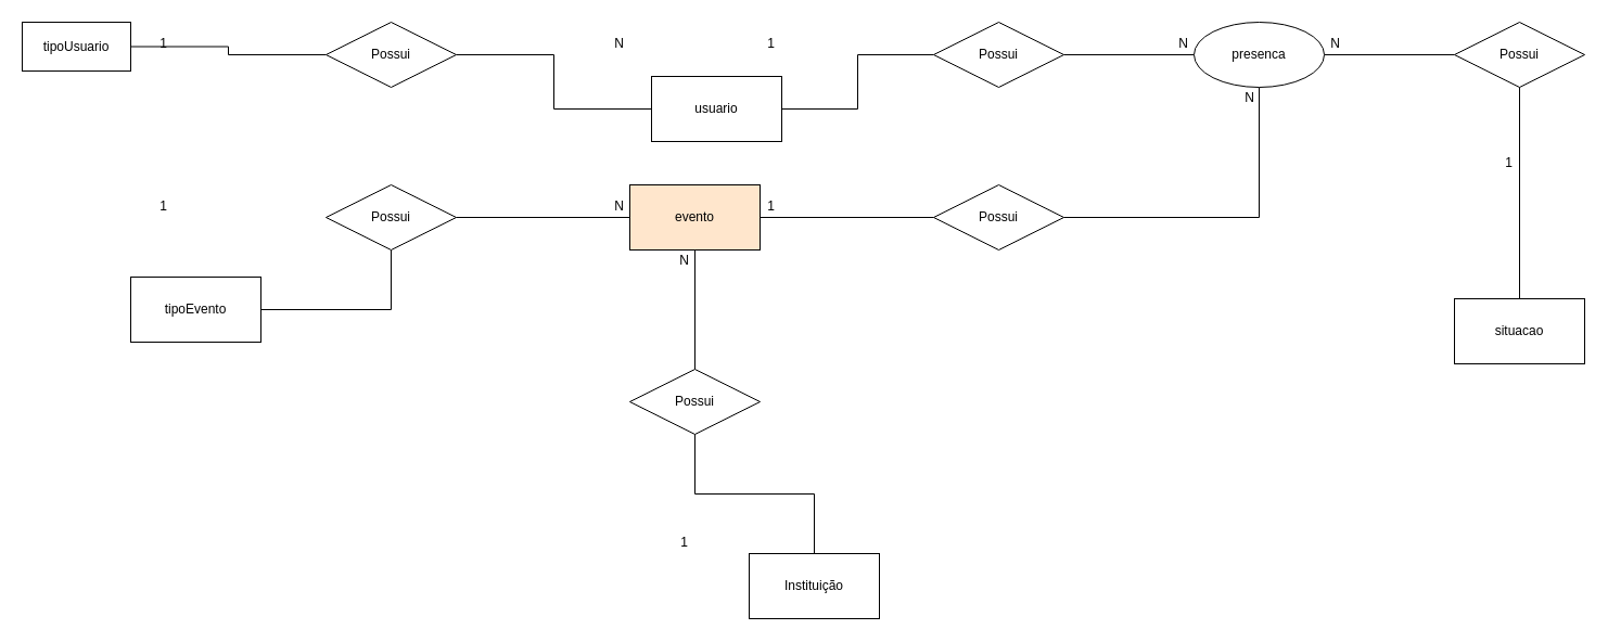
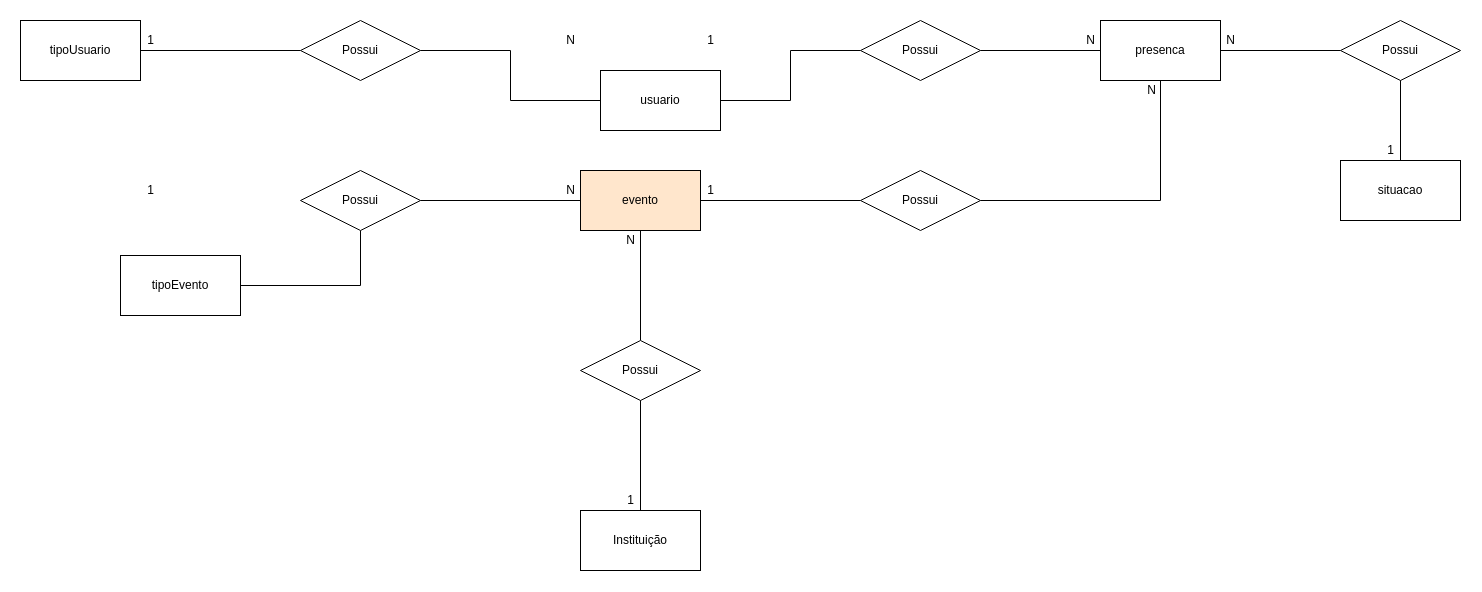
- <mxCell id="3" value="tipoUsuario" style="rounded=0;whiteSpace=wrap;html=1;" vertex="1" parent="1"><mxGeometry x="20" y="20" width="100" height="45" as="geometry" /></mxCell>
+ <mxCell id="3" value="tipoUsuario" style="rounded=0;whiteSpace=wrap;html=1;" vertex="1" parent="1"><mxGeometry x="20" y="20" width="120" height="60" as="geometry" /></mxCell>
- <mxCell id="29" value="presenca" style="ellipse;whiteSpace=wrap;html=1;" vertex="1" parent="1"><mxGeometry x="1100" y="20" width="120" height="60" as="geometry" /></mxCell>
+ <mxCell id="29" value="presenca" style="rounded=0;whiteSpace=wrap;html=1;" vertex="1" parent="1"><mxGeometry x="1100" y="20" width="120" height="60" as="geometry" /></mxCell>
- <mxCell id="36" value="situacao" style="rounded=0;whiteSpace=wrap;html=1;" vertex="1" parent="1"><mxGeometry x="1340" y="275" width="120" height="60" as="geometry" /></mxCell>
+ <mxCell id="36" value="situacao" style="rounded=0;whiteSpace=wrap;html=1;" vertex="1" parent="1"><mxGeometry x="1340" y="160" width="120" height="60" as="geometry" /></mxCell>
- <mxCell id="17" value="Instituição" style="rounded=0;whiteSpace=wrap;html=1;" vertex="1" parent="1"><mxGeometry x="690" y="510" width="120" height="60" as="geometry" /></mxCell>
+ <mxCell id="17" value="Instituição" style="rounded=0;whiteSpace=wrap;html=1;" vertex="1" parent="1"><mxGeometry x="580" y="510" width="120" height="60" as="geometry" /></mxCell>
